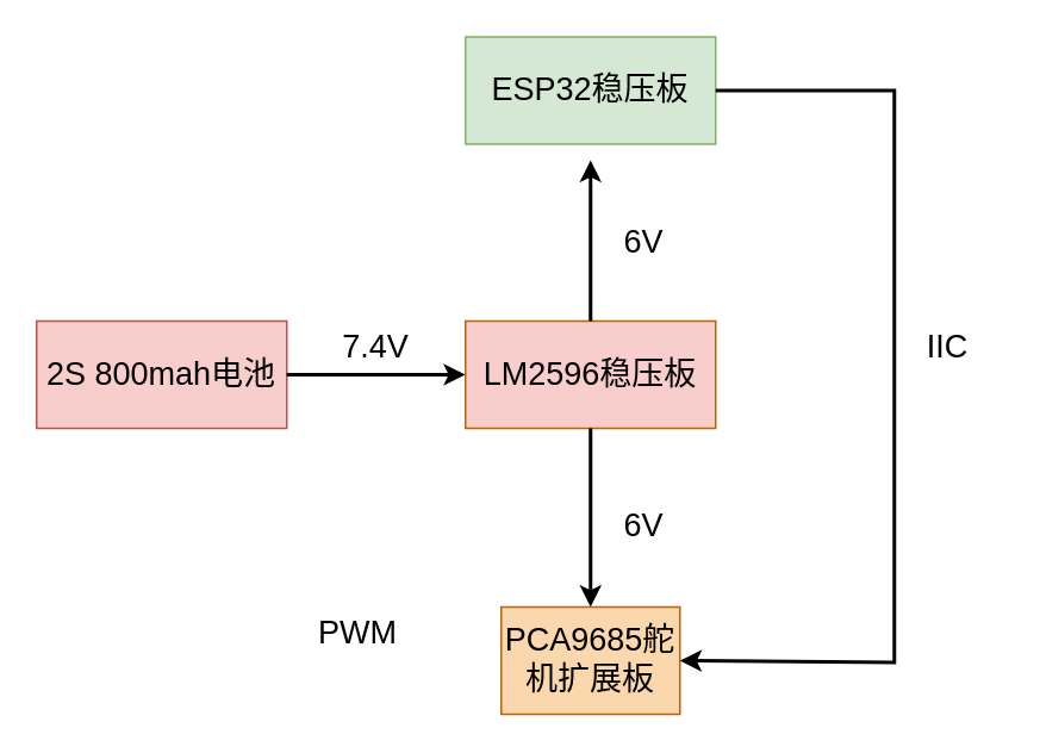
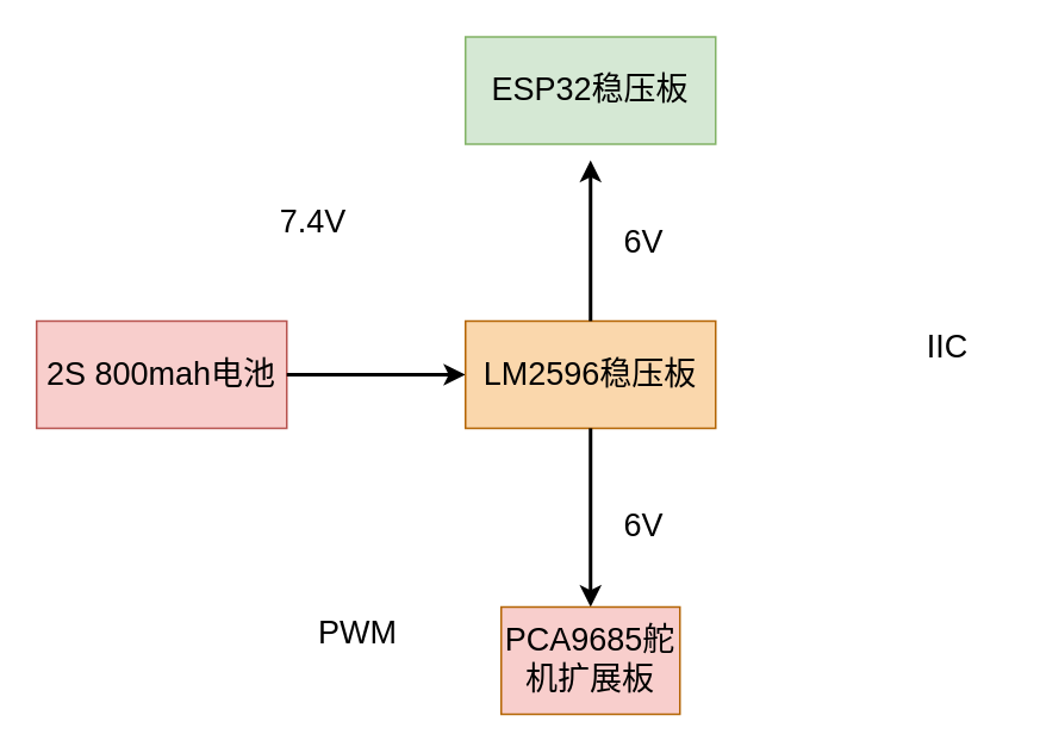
- <mxCell id="4" value="7.4V" style="text;html=1;strokeColor=none;fillColor=none;align=center;verticalAlign=middle;whiteSpace=wrap;rounded=0;fontSize=18;" vertex="1" parent="1"><mxGeometry x="180" y="179" width="60" height="30" as="geometry" /></mxCell>
+ <mxCell id="4" value="7.4V" style="text;html=1;strokeColor=none;fillColor=none;align=center;verticalAlign=middle;whiteSpace=wrap;rounded=0;fontSize=18;" vertex="1" parent="1"><mxGeometry x="145" y="109" width="60" height="30" as="geometry" /></mxCell>
- <mxCell id="5" value="&lt;font style=&quot;font-size: 18px;&quot;&gt;LM2596稳压板&lt;/font&gt;" style="rounded=0;whiteSpace=wrap;html=1;fillColor=#f8cecc;strokeColor=#b46504;" vertex="1" parent="1"><mxGeometry x="260" y="179" width="140" height="60" as="geometry" /></mxCell>
+ <mxCell id="5" value="&lt;font style=&quot;font-size: 18px;&quot;&gt;LM2596稳压板&lt;/font&gt;" style="rounded=0;whiteSpace=wrap;html=1;fillColor=#fad7ac;strokeColor=#b46504;" vertex="1" parent="1"><mxGeometry x="260" y="179" width="140" height="60" as="geometry" /></mxCell>
- <mxCell id="13" value="" style="endArrow=classic;html=1;rounded=0;fontSize=18;strokeWidth=2;exitX=1;exitY=0.5;exitDx=0;exitDy=0;entryX=1;entryY=0.5;entryDx=0;entryDy=0;" edge="1" parent="1" source="11" target="8"><mxGeometry width="50" height="50" relative="1" as="geometry"><mxPoint x="470" y="100" as="sourcePoint" /><mxPoint x="480" y="450" as="targetPoint" /><Array as="points"><mxPoint x="500" y="50" /><mxPoint x="500" y="370" /></Array></mxGeometry></mxCell>
- <mxCell id="8" value="&lt;span style=&quot;font-size: 18px;&quot;&gt;PCA9685舵机扩展板&lt;/span&gt;" style="rounded=0;whiteSpace=wrap;html=1;fillColor=#fad7ac;strokeColor=#b46504;" vertex="1" parent="1"><mxGeometry x="280" y="339" width="100" height="60" as="geometry" /></mxCell>
+ <mxCell id="8" value="&lt;span style=&quot;font-size: 18px;&quot;&gt;PCA9685舵机扩展板&lt;/span&gt;" style="rounded=0;whiteSpace=wrap;html=1;fillColor=#f8cecc;strokeColor=#b46504;" vertex="1" parent="1"><mxGeometry x="280" y="339" width="100" height="60" as="geometry" /></mxCell>
